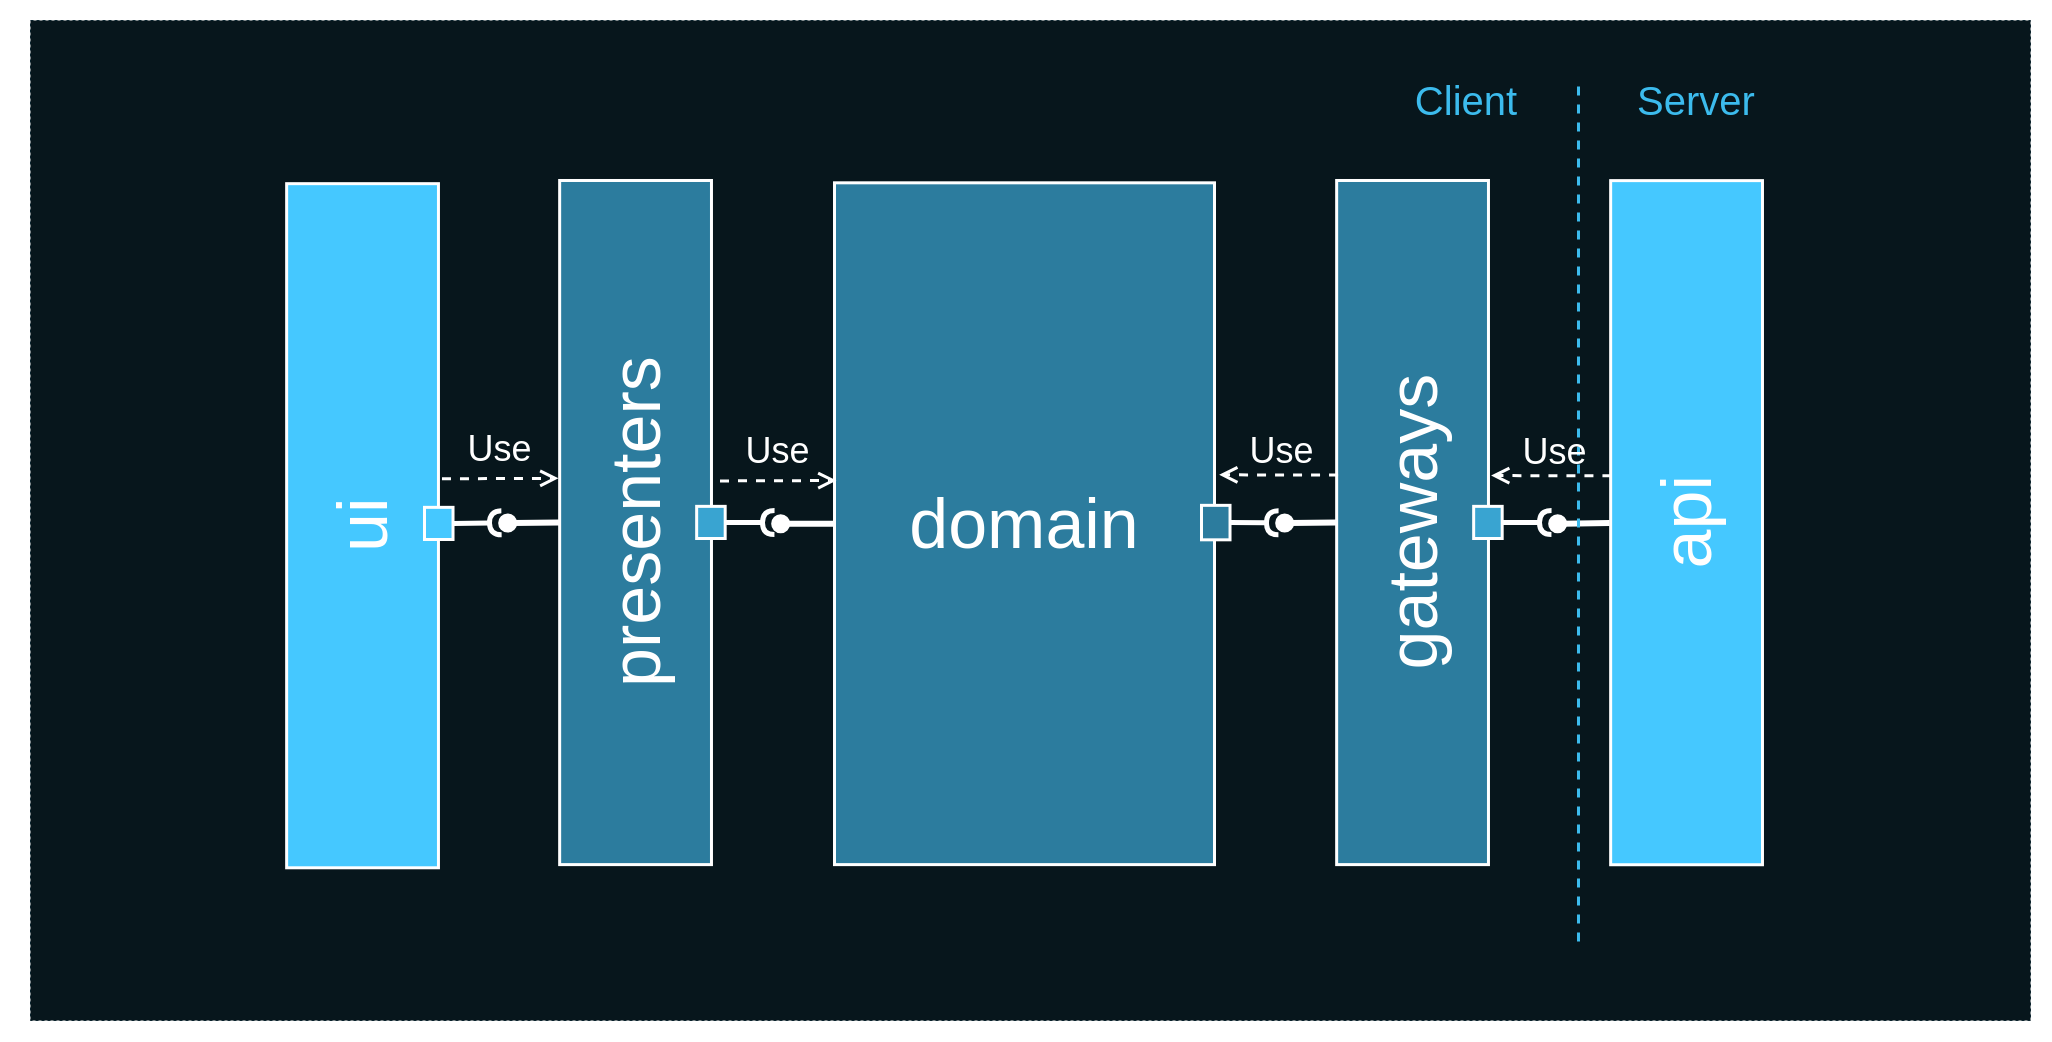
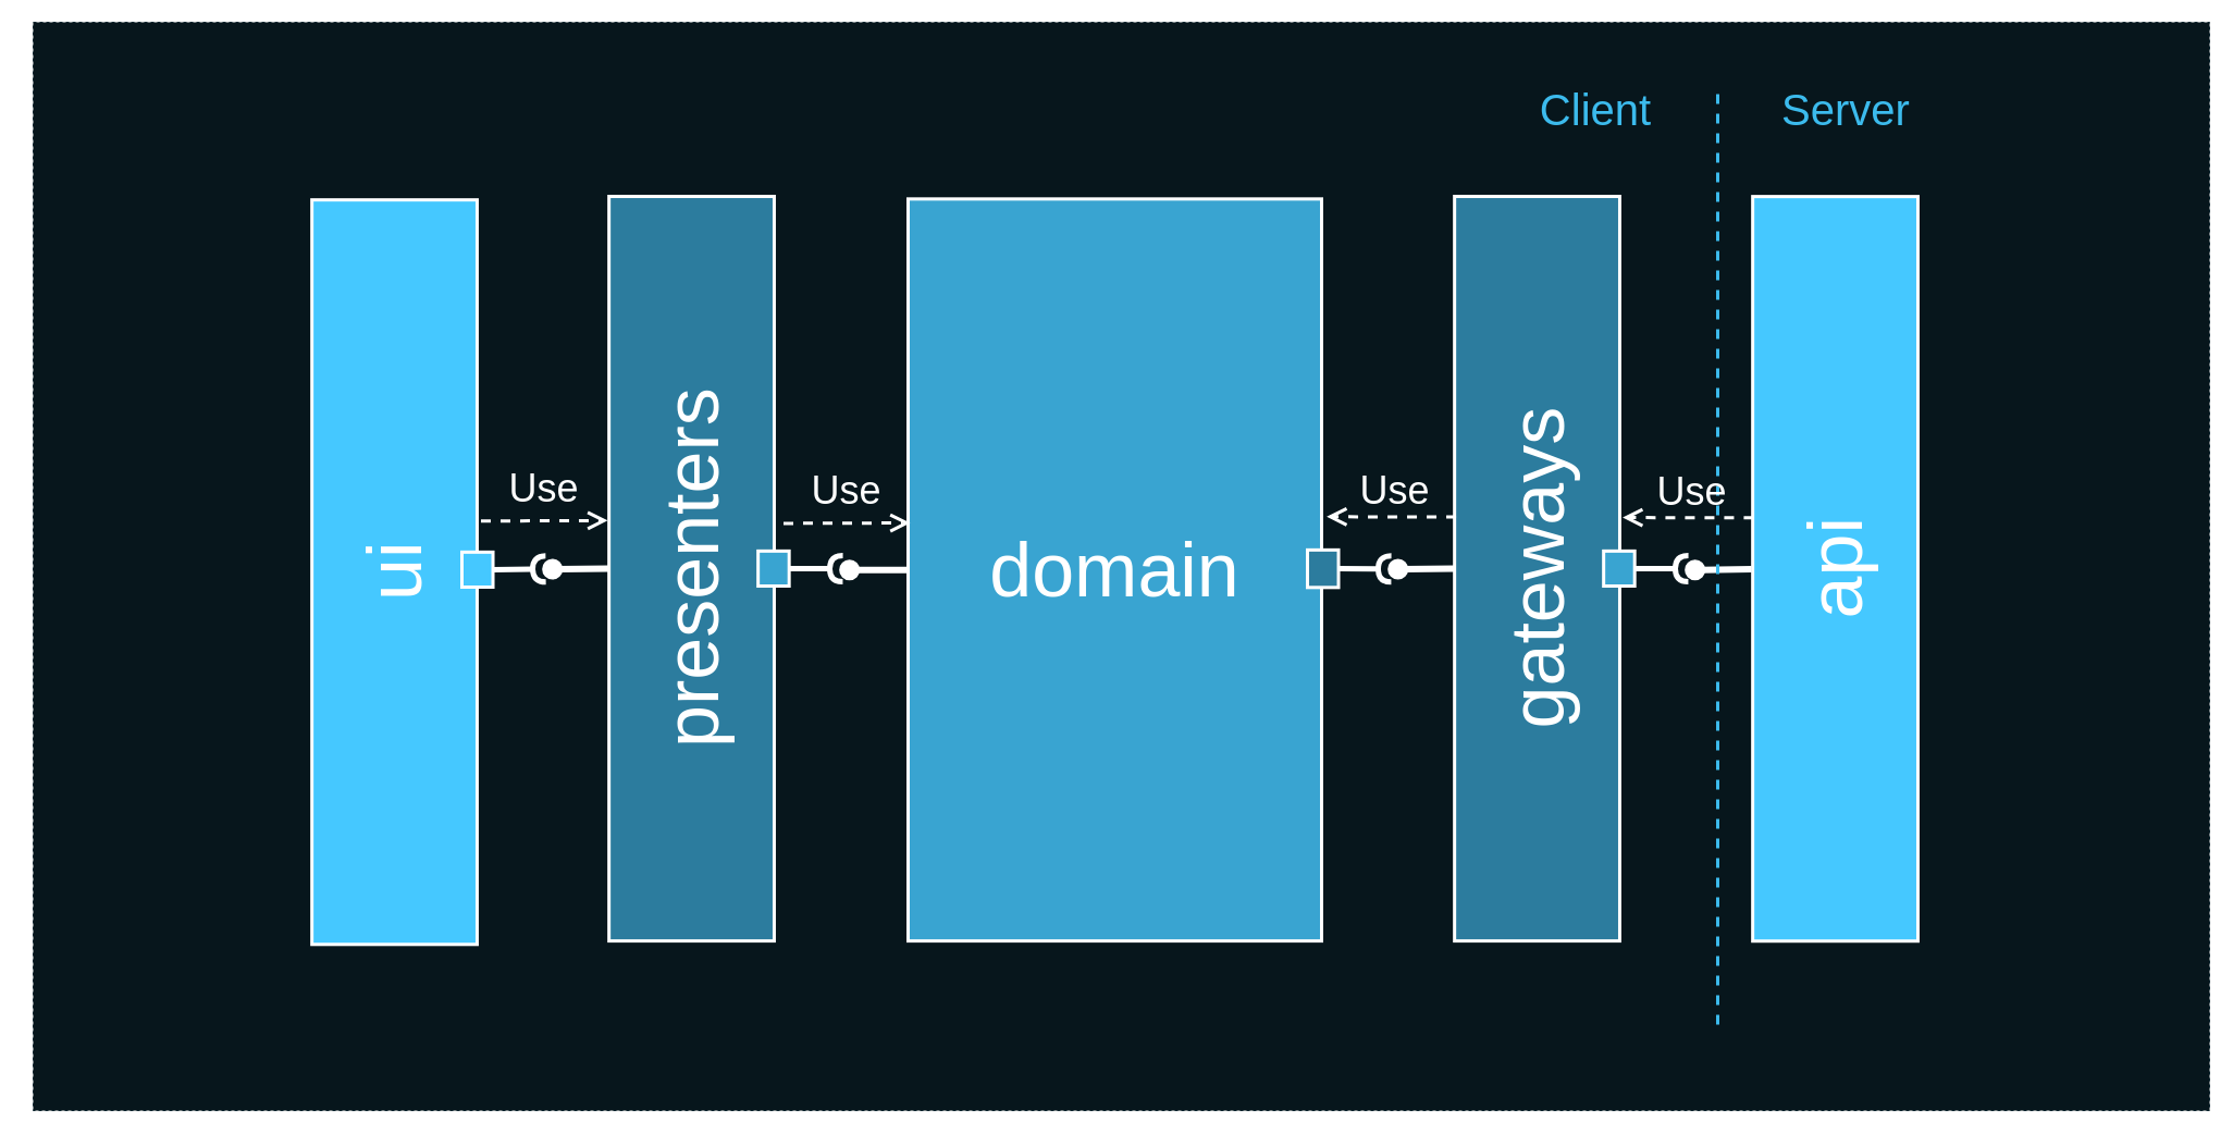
- <mxCell id="15" value="domain" style="rounded=0;whiteSpace=wrap;html=1;strokeColor=#FFFFFF;strokeWidth=3;fillColor=#2C7C9E;fontFamily=Helvetica;fontSize=70;fontColor=#FFFFFF;labelPosition=center;verticalLabelPosition=middle;align=center;verticalAlign=middle;" parent="14" vertex="1"><mxGeometry width="380" height="681.8" as="geometry" /></mxCell>
+ <mxCell id="15" value="domain" style="rounded=0;whiteSpace=wrap;html=1;strokeColor=#FFFFFF;strokeWidth=3;fillColor=#39a4d1;fontFamily=Helvetica;fontSize=70;fontColor=#FFFFFF;labelPosition=center;verticalLabelPosition=middle;align=center;verticalAlign=middle;" parent="14" vertex="1"><mxGeometry width="380" height="681.8" as="geometry" /></mxCell>
